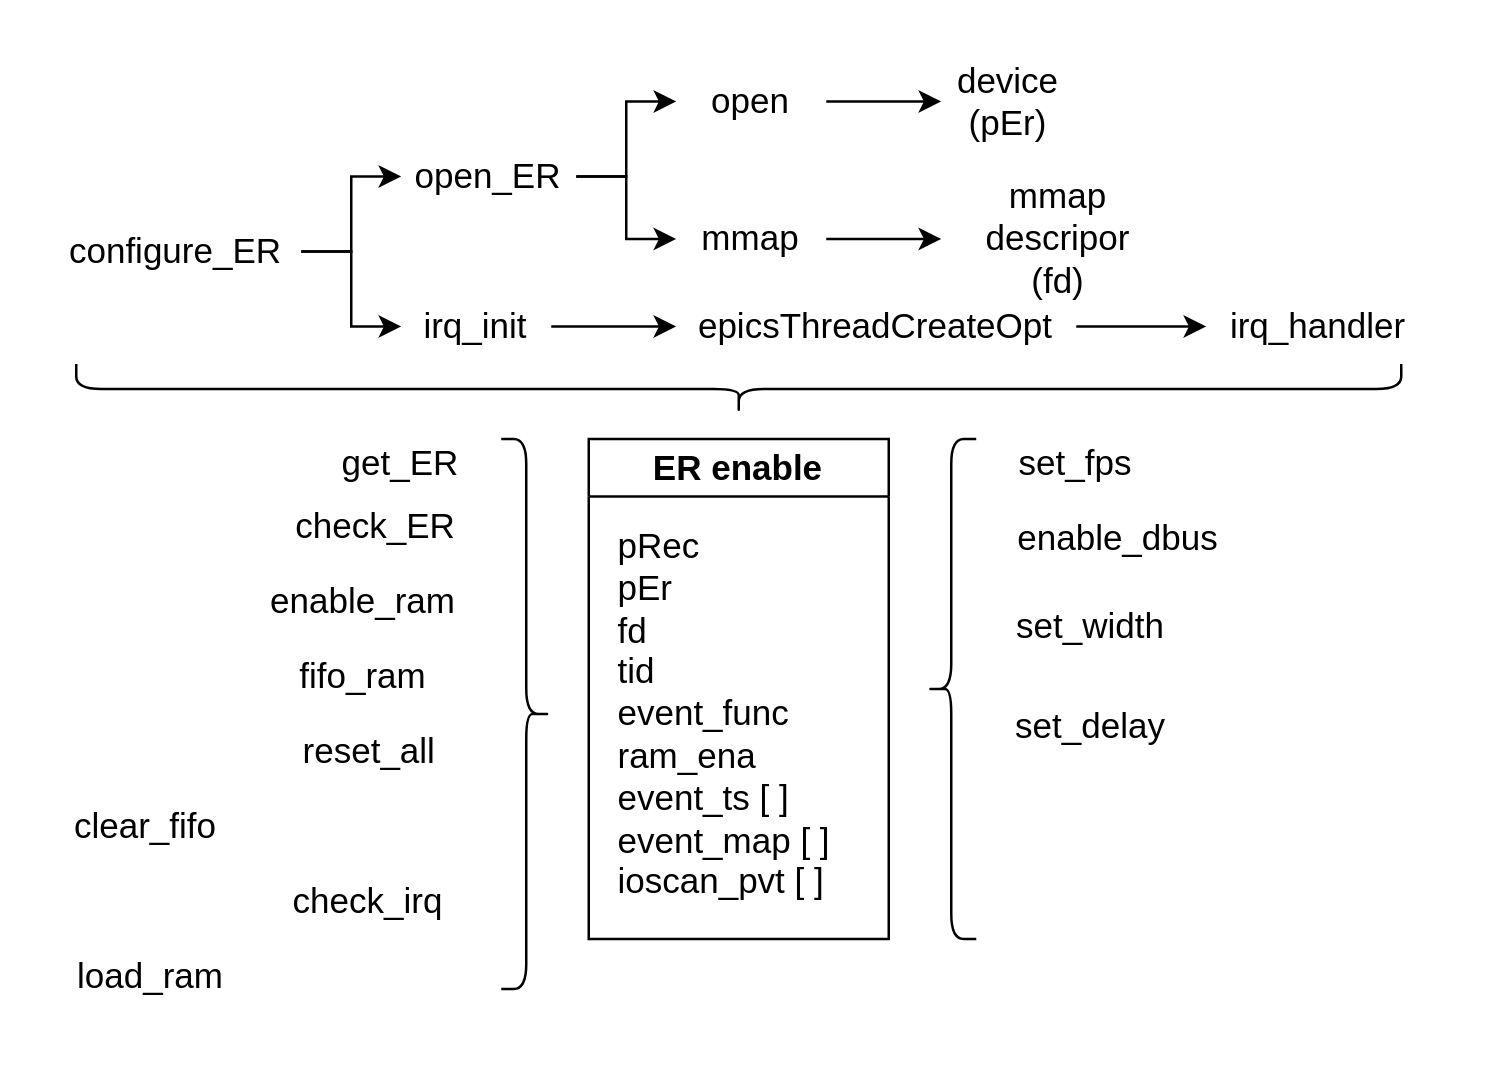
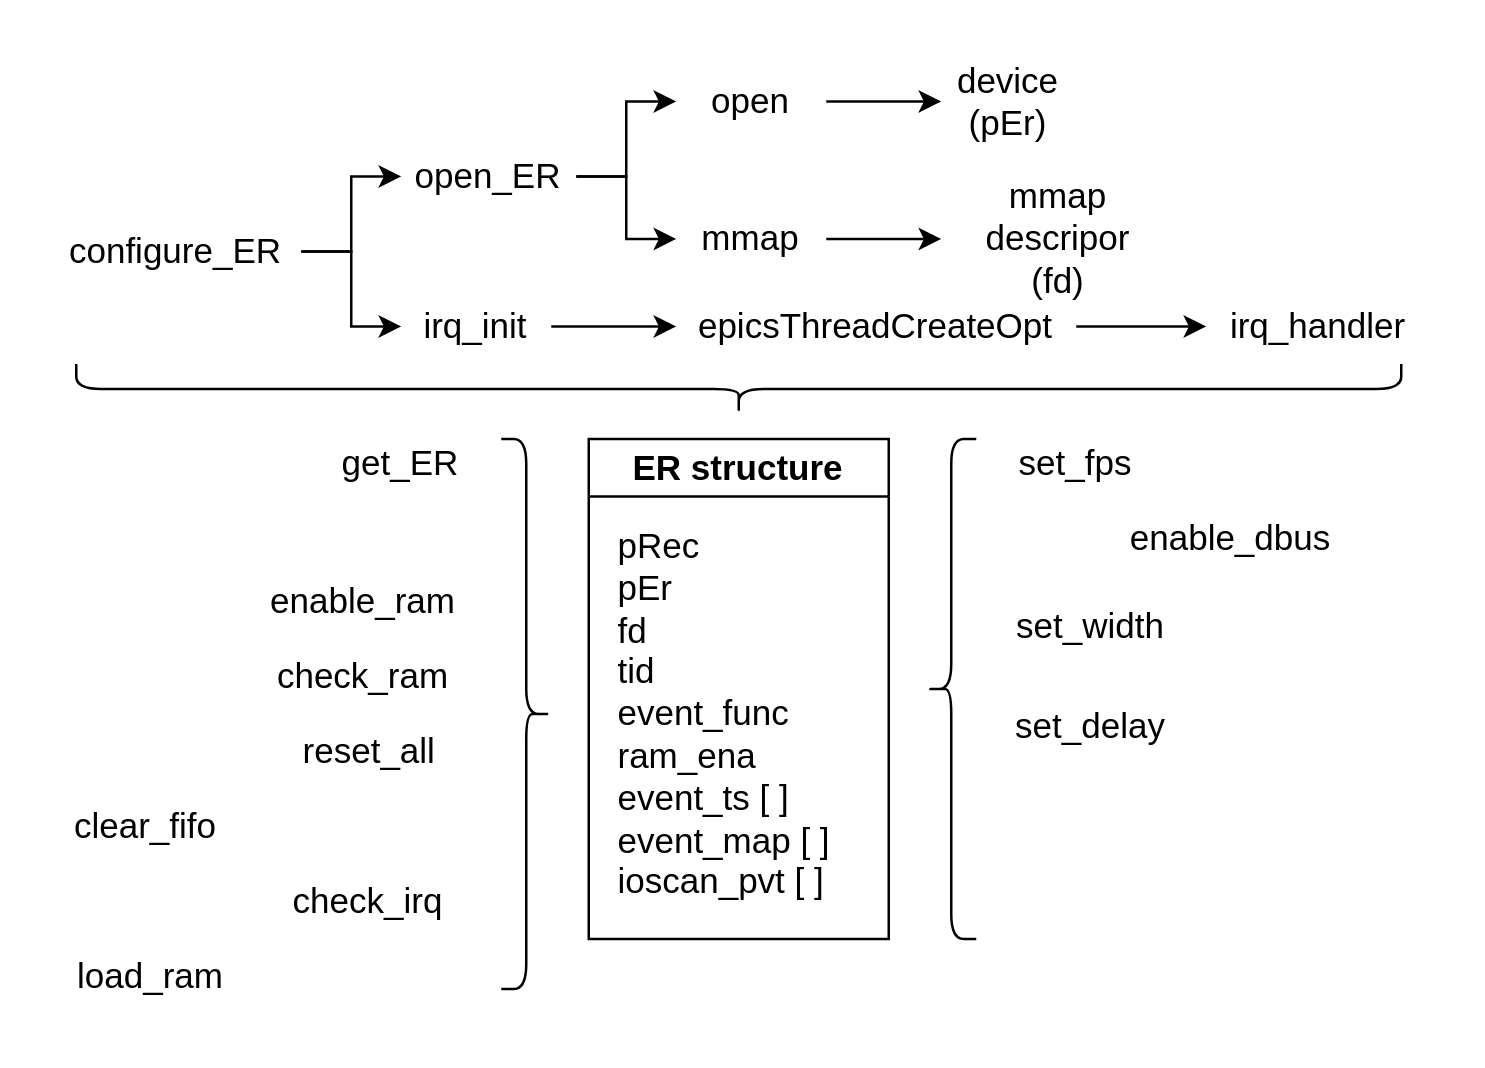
- <mxCell id="10" value="ER enable" style="swimlane;whiteSpace=wrap;html=1;strokeWidth=1;fontSize=14;" vertex="1" parent="1"><mxGeometry x="235" y="175" width="120" height="200" as="geometry" /></mxCell>
+ <mxCell id="10" value="ER structure" style="swimlane;whiteSpace=wrap;html=1;strokeWidth=1;fontSize=14;" vertex="1" parent="1"><mxGeometry x="235" y="175" width="120" height="200" as="geometry" /></mxCell>
- <mxCell id="22" value="check_ER" style="text;html=1;strokeColor=none;fillColor=none;align=center;verticalAlign=middle;whiteSpace=wrap;rounded=0;strokeWidth=1;fontSize=14;" vertex="1" parent="1"><mxGeometry x="110" y="195" width="80" height="30" as="geometry" /></mxCell>
- <mxCell id="30" value="enable_dbus" style="text;html=1;strokeColor=none;fillColor=none;align=center;verticalAlign=middle;whiteSpace=wrap;rounded=0;strokeWidth=1;fontSize=14;" vertex="1" parent="1"><mxGeometry x="402" y="205" width="90" height="20" as="geometry" /></mxCell>
+ <mxCell id="30" value="enable_dbus" style="text;html=1;strokeColor=none;fillColor=none;align=center;verticalAlign=middle;whiteSpace=wrap;rounded=0;strokeWidth=1;fontSize=14;" vertex="1" parent="1"><mxGeometry x="447" y="205" width="90" height="20" as="geometry" /></mxCell>
- <mxCell id="24" value="fifo_ram" style="text;html=1;strokeColor=none;fillColor=none;align=center;verticalAlign=middle;whiteSpace=wrap;rounded=0;strokeWidth=1;fontSize=14;" vertex="1" parent="1"><mxGeometry x="105" y="255" width="80" height="30" as="geometry" /></mxCell>
+ <mxCell id="24" value="check_ram" style="text;html=1;strokeColor=none;fillColor=none;align=center;verticalAlign=middle;whiteSpace=wrap;rounded=0;strokeWidth=1;fontSize=14;" vertex="1" parent="1"><mxGeometry x="105" y="255" width="80" height="30" as="geometry" /></mxCell>
